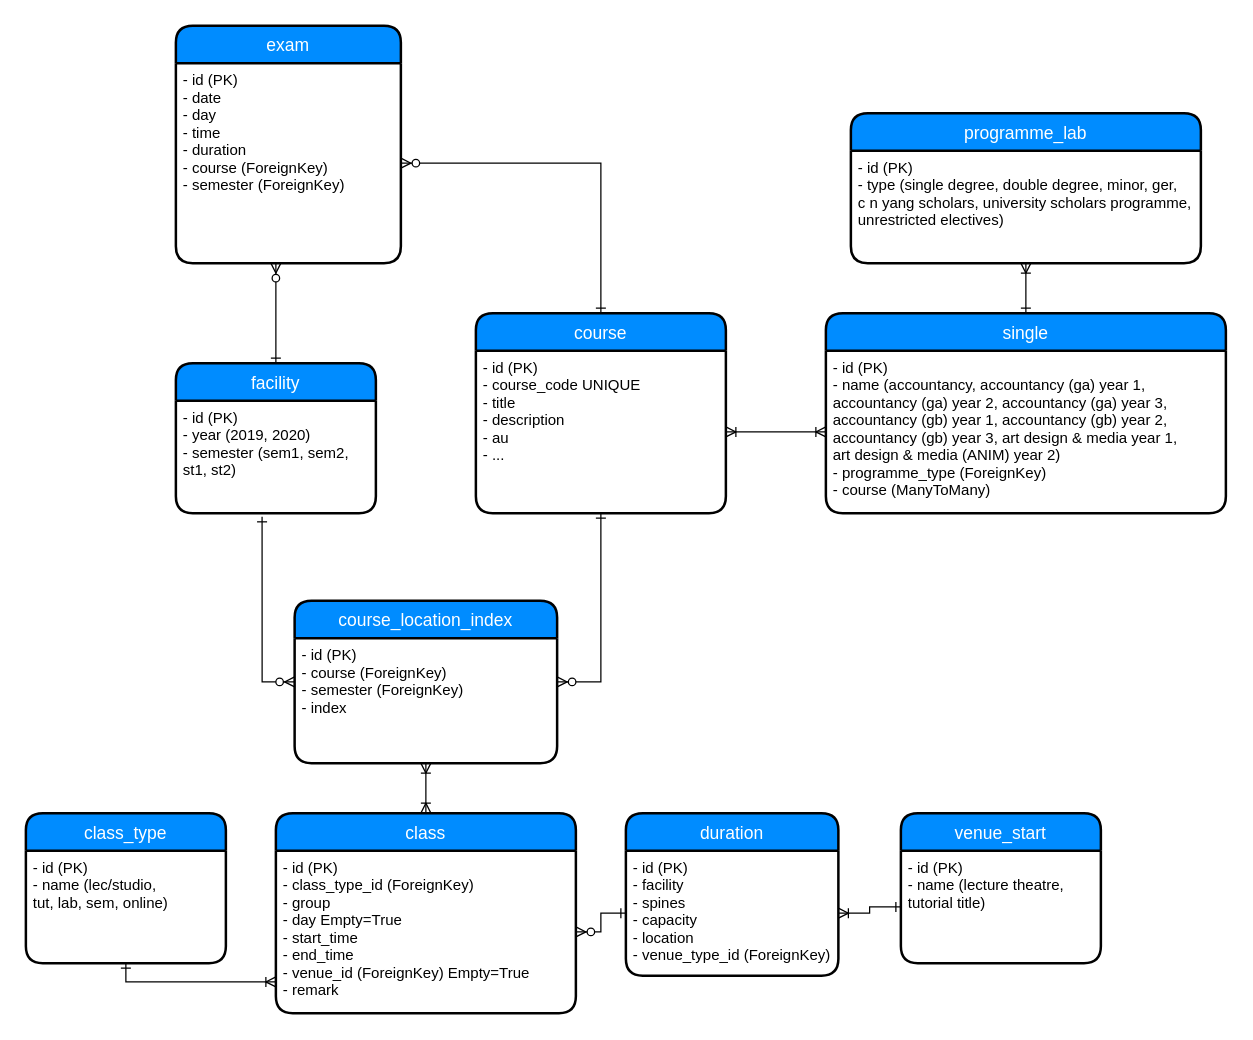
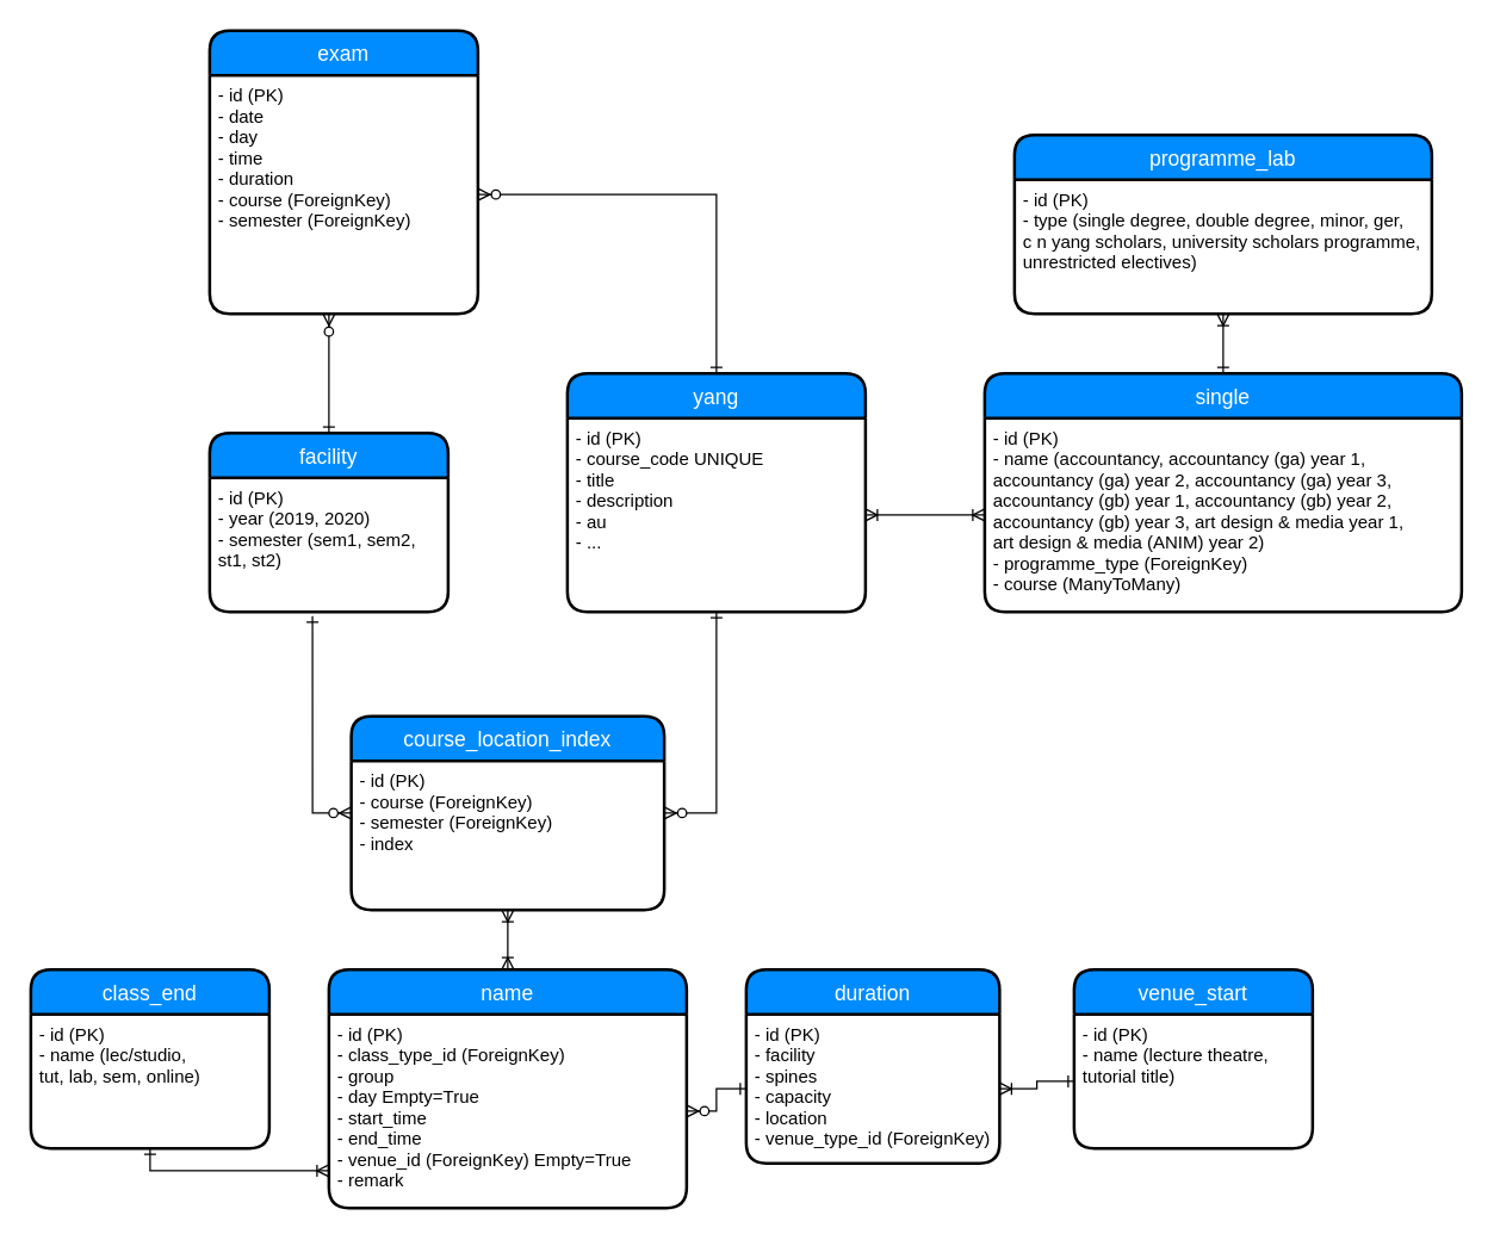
- <mxCell id="6" value="course" style="swimlane;childLayout=stackLayout;horizontal=1;startSize=30;horizontalStack=0;fillColor=#008cff;fontColor=#FFFFFF;rounded=1;fontSize=14;fontStyle=0;strokeWidth=2;resizeParent=0;resizeLast=1;shadow=0;dashed=0;align=center;" parent="1" vertex="1"><mxGeometry x="380" y="250" width="200" height="160" as="geometry" /></mxCell>
+ <mxCell id="6" value="yang" style="swimlane;childLayout=stackLayout;horizontal=1;startSize=30;horizontalStack=0;fillColor=#008cff;fontColor=#FFFFFF;rounded=1;fontSize=14;fontStyle=0;strokeWidth=2;resizeParent=0;resizeLast=1;shadow=0;dashed=0;align=center;" parent="1" vertex="1"><mxGeometry x="380" y="250" width="200" height="160" as="geometry" /></mxCell>
- <mxCell id="26" value="class_type" style="swimlane;childLayout=stackLayout;horizontal=1;startSize=30;horizontalStack=0;fillColor=#008cff;fontColor=#FFFFFF;rounded=1;fontSize=14;fontStyle=0;strokeWidth=2;resizeParent=0;resizeLast=1;shadow=0;dashed=0;align=center;" parent="1" vertex="1"><mxGeometry x="20" y="650" width="160" height="120" as="geometry" /></mxCell>
+ <mxCell id="26" value="class_end" style="swimlane;childLayout=stackLayout;horizontal=1;startSize=30;horizontalStack=0;fillColor=#008cff;fontColor=#FFFFFF;rounded=1;fontSize=14;fontStyle=0;strokeWidth=2;resizeParent=0;resizeLast=1;shadow=0;dashed=0;align=center;" parent="1" vertex="1"><mxGeometry x="20" y="650" width="160" height="120" as="geometry" /></mxCell>
- <mxCell id="20" value="class" style="swimlane;childLayout=stackLayout;horizontal=1;startSize=30;horizontalStack=0;fillColor=#008cff;fontColor=#FFFFFF;rounded=1;fontSize=14;fontStyle=0;strokeWidth=2;resizeParent=0;resizeLast=1;shadow=0;dashed=0;align=center;" parent="1" vertex="1"><mxGeometry x="220" y="650" width="240" height="160" as="geometry" /></mxCell>
+ <mxCell id="20" value="name" style="swimlane;childLayout=stackLayout;horizontal=1;startSize=30;horizontalStack=0;fillColor=#008cff;fontColor=#FFFFFF;rounded=1;fontSize=14;fontStyle=0;strokeWidth=2;resizeParent=0;resizeLast=1;shadow=0;dashed=0;align=center;" parent="1" vertex="1"><mxGeometry x="220" y="650" width="240" height="160" as="geometry" /></mxCell>
